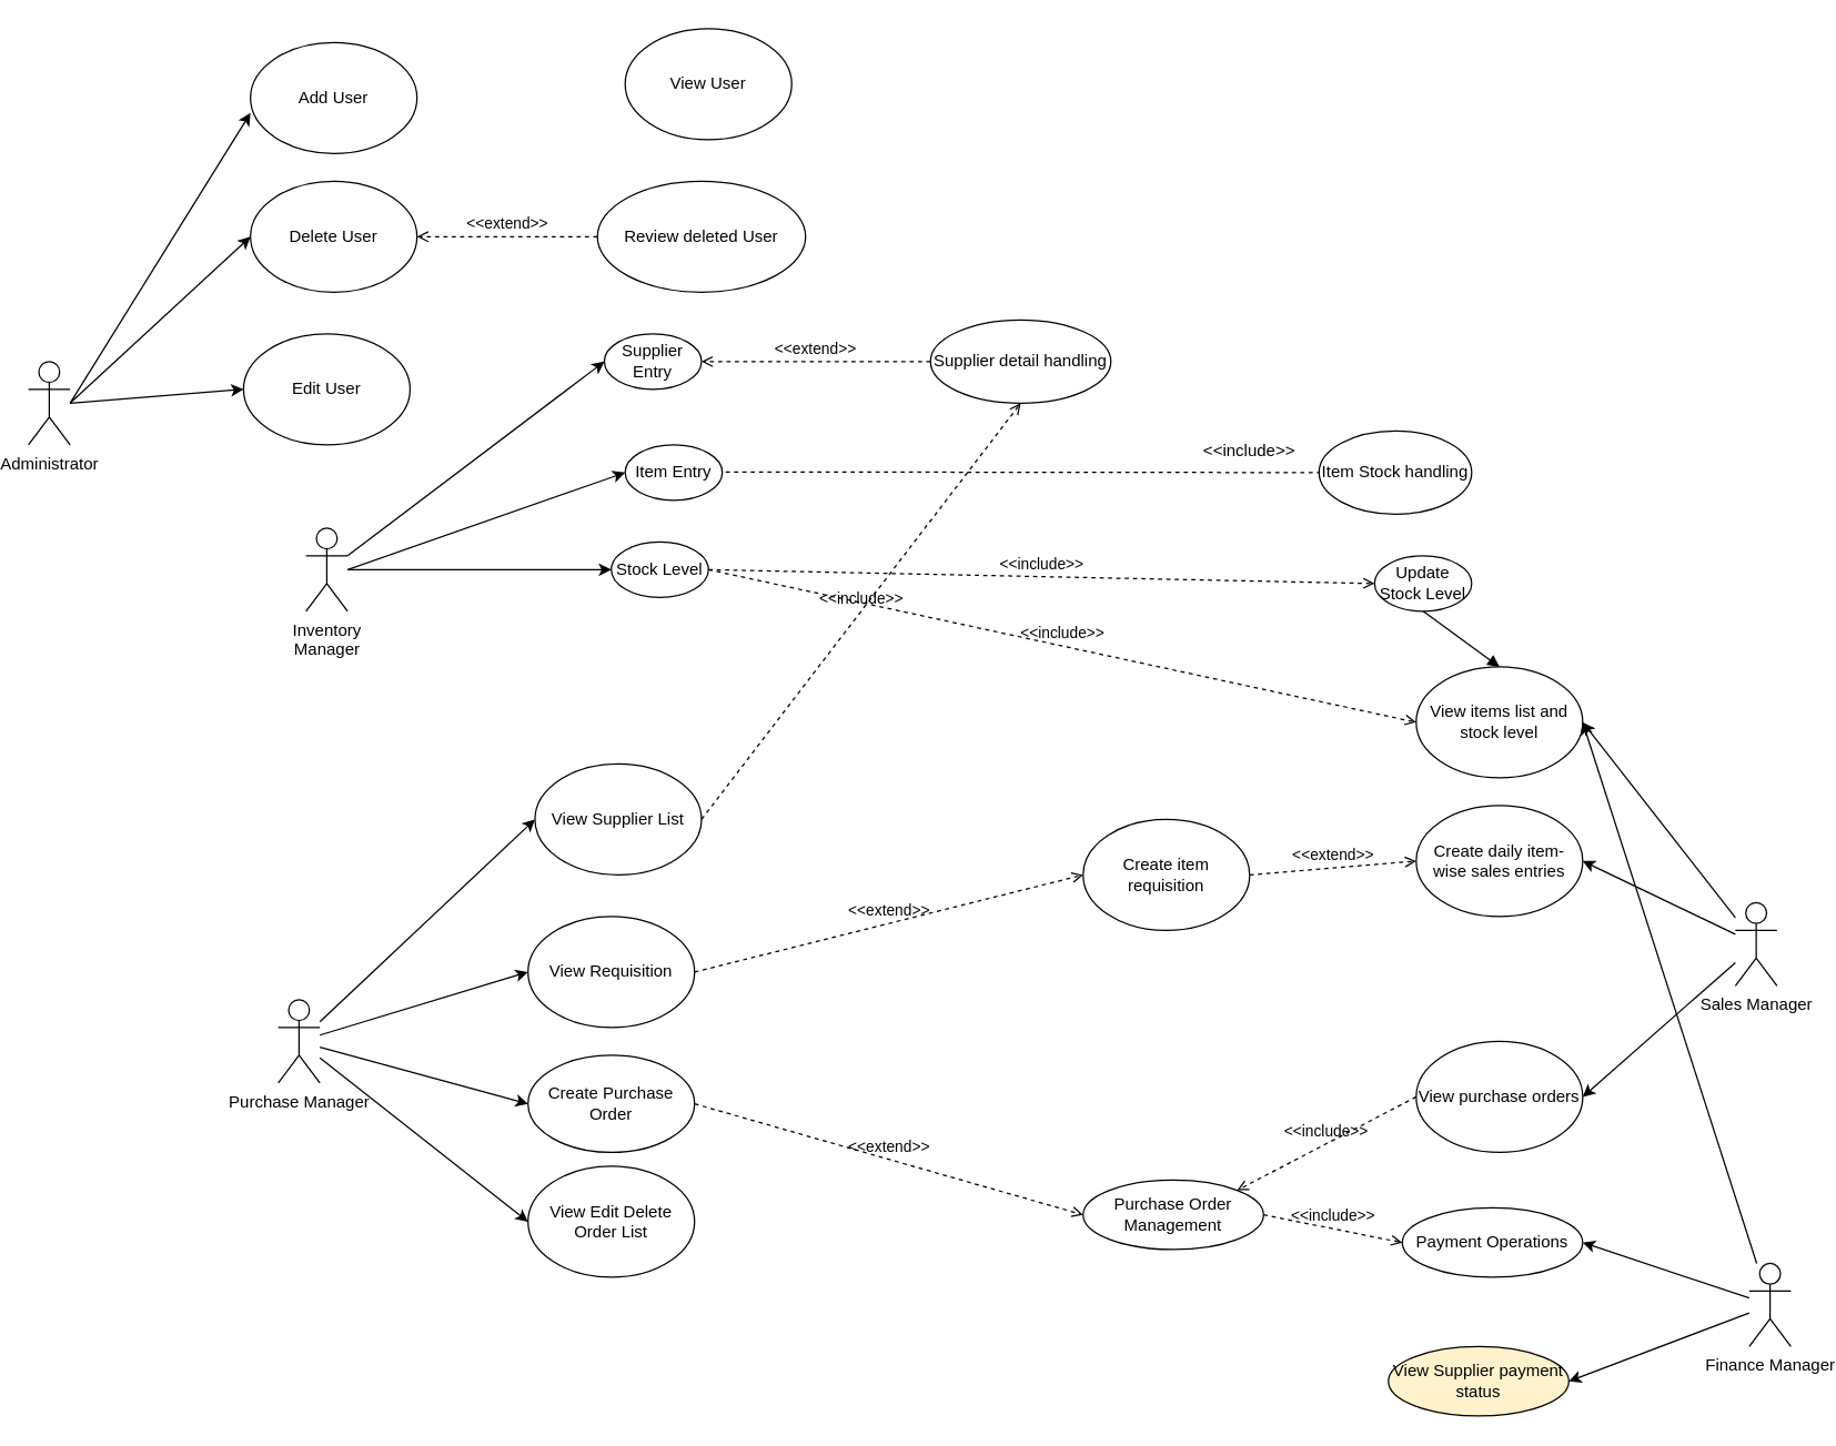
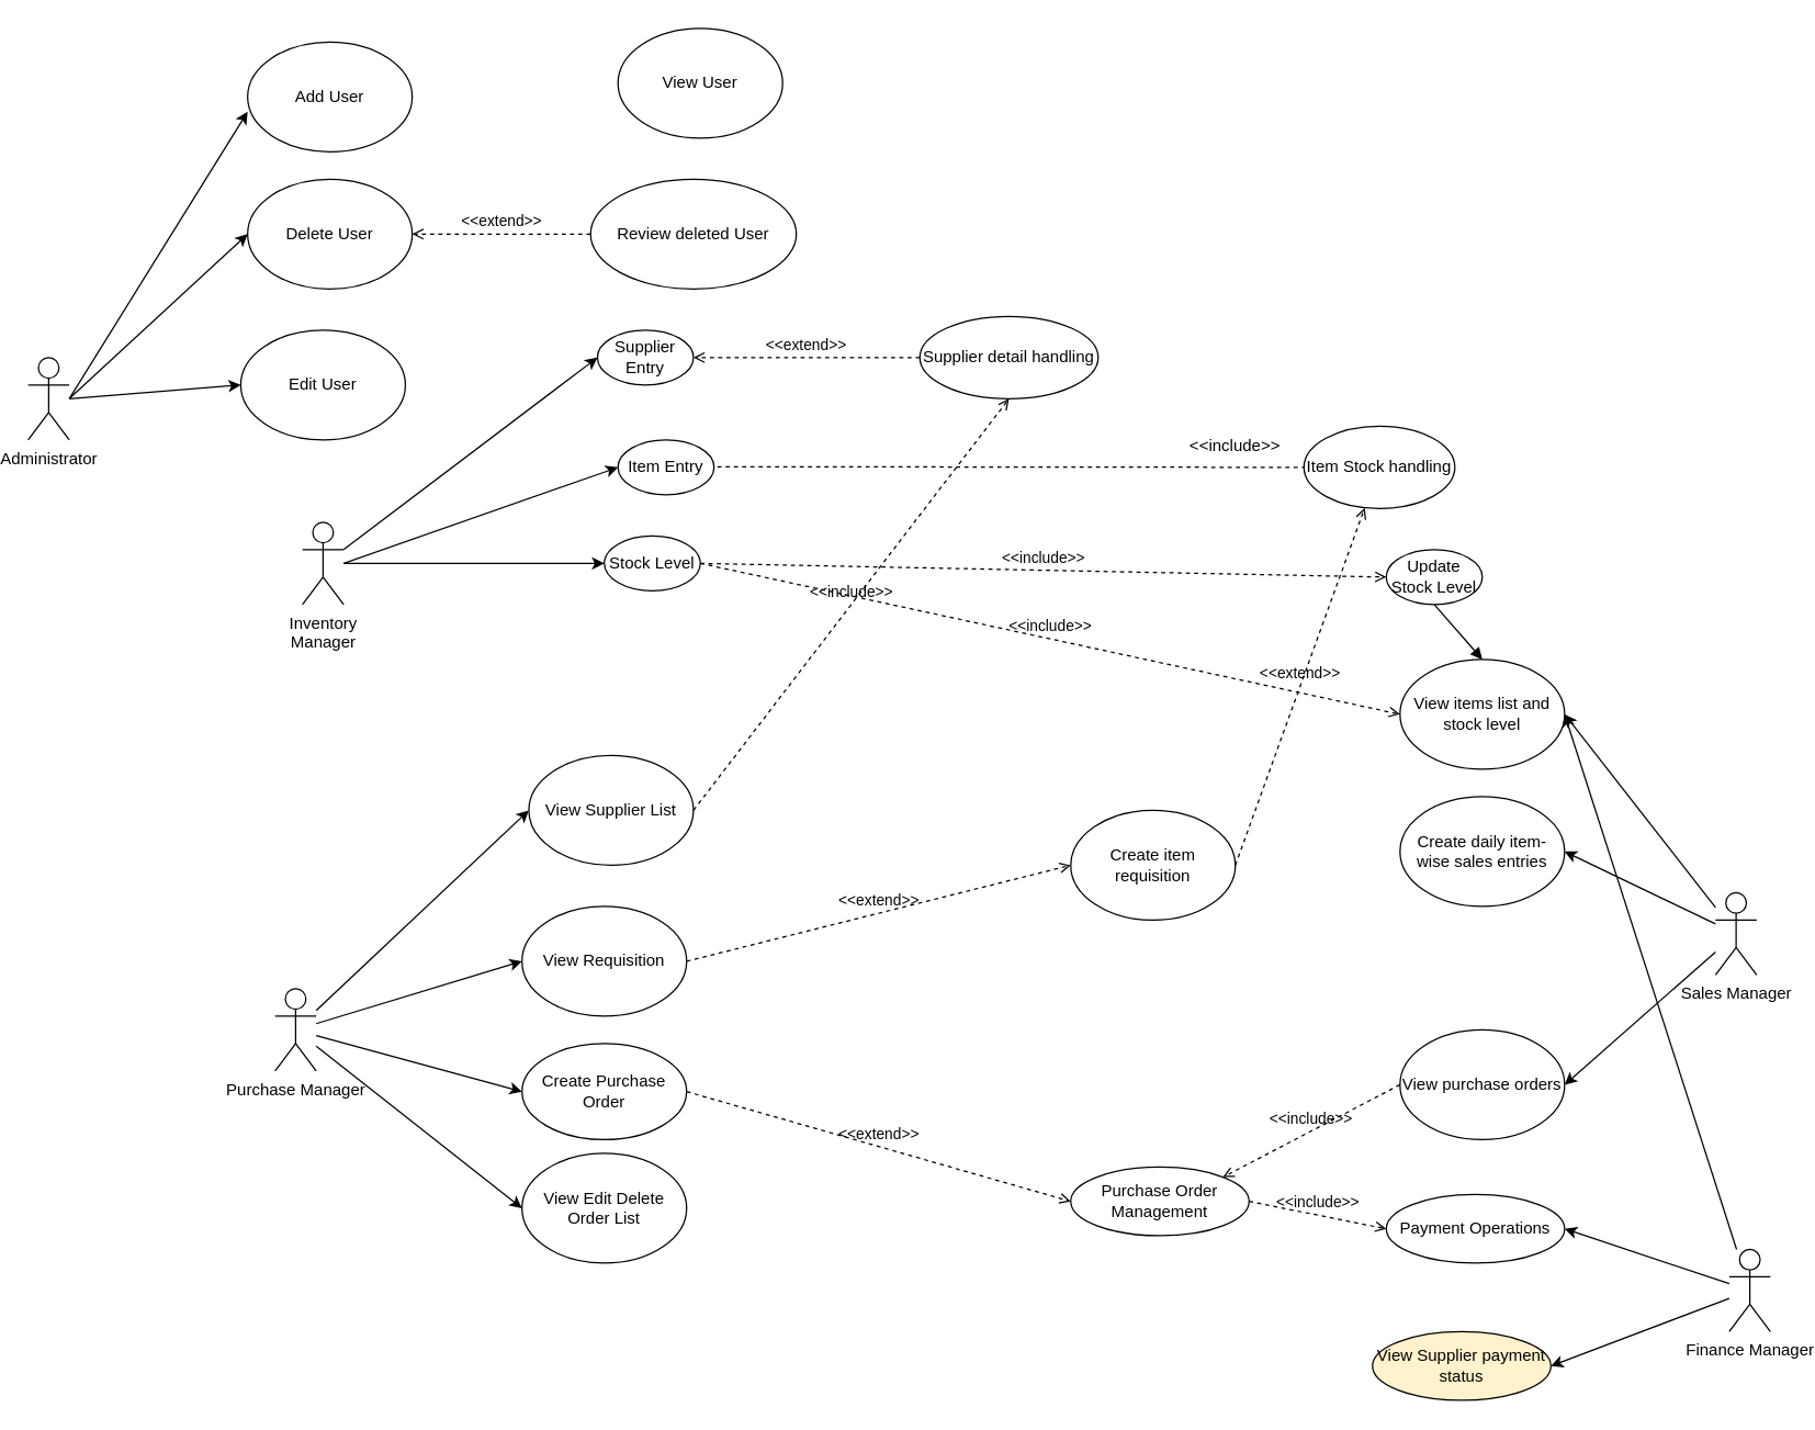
- <mxCell id="25" value="Update Stock Level" style="ellipse;whiteSpace=wrap;html=1;" parent="1" vertex="1"><mxGeometry x="990" y="400" width="70" height="40" as="geometry" /></mxCell>
+ <mxCell id="25" value="Update Stock Level" style="ellipse;whiteSpace=wrap;html=1;" parent="1" vertex="1"><mxGeometry x="1010" y="400" width="70" height="40" as="geometry" /></mxCell>
- <mxCell id="44" value="&amp;lt;&amp;lt;extend&amp;gt;&amp;gt;" style="html=1;verticalAlign=bottom;labelBackgroundColor=none;endArrow=open;endFill=0;dashed=1;rounded=0;entryX=0;entryY=0.5;entryDx=0;entryDy=0;exitX=1;exitY=0.5;exitDx=0;exitDy=0;" edge="1" parent="1" source="17" target="16"><mxGeometry width="160" relative="1" as="geometry"><mxPoint x="810" y="610" as="sourcePoint" /><mxPoint x="970" y="610" as="targetPoint" /></mxGeometry></mxCell>
+ <mxCell id="44" value="&amp;lt;&amp;lt;extend&amp;gt;&amp;gt;" style="html=1;verticalAlign=bottom;labelBackgroundColor=none;endArrow=open;endFill=0;dashed=1;rounded=0;exitX=1;exitY=0.5;exitDx=0;exitDy=0;" edge="1" parent="1" source="17" target="23"><mxGeometry width="160" relative="1" as="geometry"><mxPoint x="810" y="610" as="sourcePoint" /><mxPoint x="970" y="610" as="targetPoint" /></mxGeometry></mxCell>
